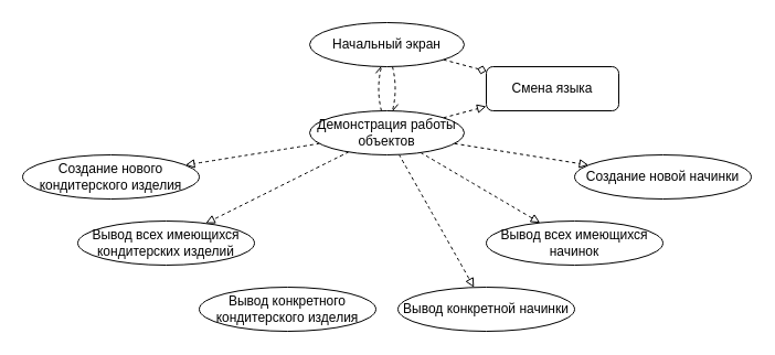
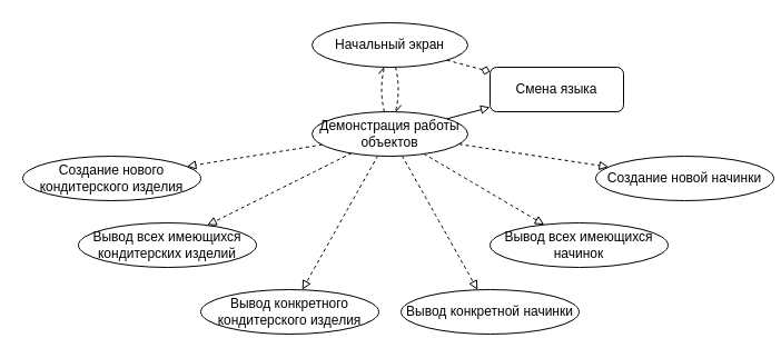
- <mxCell id="2" style="rounded=0;orthogonalLoop=1;jettySize=auto;html=1;endArrow=block;endFill=0;dashed=1;" edge="1" parent="1" source="10" target="11"><mxGeometry relative="1" as="geometry" /></mxCell>
+ <mxCell id="2" style="rounded=0;orthogonalLoop=1;jettySize=auto;html=1;endArrow=block;endFill=0;dashed=0;" edge="1" parent="1" source="10" target="11"><mxGeometry relative="1" as="geometry" /></mxCell>
- <mxCell id="16" value="Создание новой начинки" style="ellipse;whiteSpace=wrap;html=1;" vertex="1" parent="1"><mxGeometry x="520" y="140" width="160" height="40" as="geometry" /></mxCell>
+ <mxCell id="16" value="Создание новой начинки" style="ellipse;whiteSpace=wrap;html=1;" vertex="1" parent="1"><mxGeometry x="535" y="140" width="160" height="40" as="geometry" /></mxCell>
+ <mxCell id="7" style="edgeStyle=none;curved=1;orthogonalLoop=1;jettySize=auto;html=1;dashed=1;endArrow=block;endFill=0;" edge="1" parent="1" source="10" target="19"><mxGeometry relative="1" as="geometry" /></mxCell>
